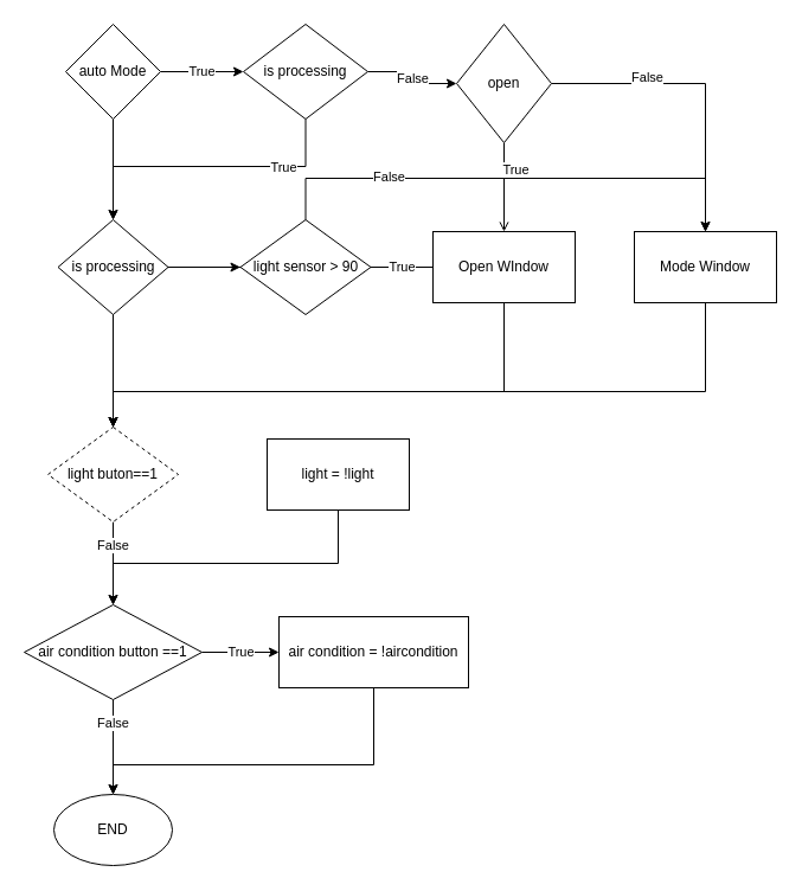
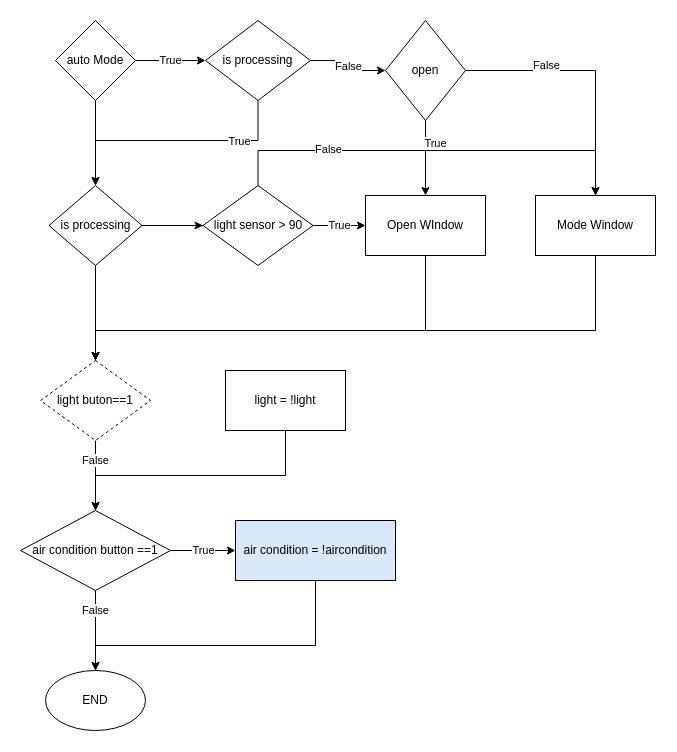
- <mxCell id="31" value="True" style="edgeStyle=orthogonalEdgeStyle;rounded=0;orthogonalLoop=1;jettySize=auto;html=1;endArrow=open;" edge="1" parent="1" source="34" target="18"><mxGeometry x="-0.368" y="10" relative="1" as="geometry"><mxPoint y="-1" as="offset" /></mxGeometry></mxCell>
+ <mxCell id="31" value="True" style="edgeStyle=orthogonalEdgeStyle;rounded=0;orthogonalLoop=1;jettySize=auto;html=1;" edge="1" parent="1" source="34" target="18"><mxGeometry x="-0.368" y="10" relative="1" as="geometry"><mxPoint y="-1" as="offset" /></mxGeometry></mxCell>
- <mxCell id="9" value="True" style="edgeStyle=orthogonalEdgeStyle;rounded=0;orthogonalLoop=1;jettySize=auto;html=1;endArrow=none;" edge="1" parent="1" source="13" target="18"><mxGeometry relative="1" as="geometry" /></mxCell>
+ <mxCell id="9" value="True" style="edgeStyle=orthogonalEdgeStyle;rounded=0;orthogonalLoop=1;jettySize=auto;html=1;" edge="1" parent="1" source="13" target="18"><mxGeometry relative="1" as="geometry" /></mxCell>
- <mxCell id="29" value="air condition = !aircondition" style="rounded=0;whiteSpace=wrap;html=1;" vertex="1" parent="1"><mxGeometry x="235" y="520" width="160" height="60" as="geometry" /></mxCell>
+ <mxCell id="29" value="air condition = !aircondition" style="rounded=0;whiteSpace=wrap;html=1;fillColor=#dae8fc;" vertex="1" parent="1"><mxGeometry x="235" y="520" width="160" height="60" as="geometry" /></mxCell>
